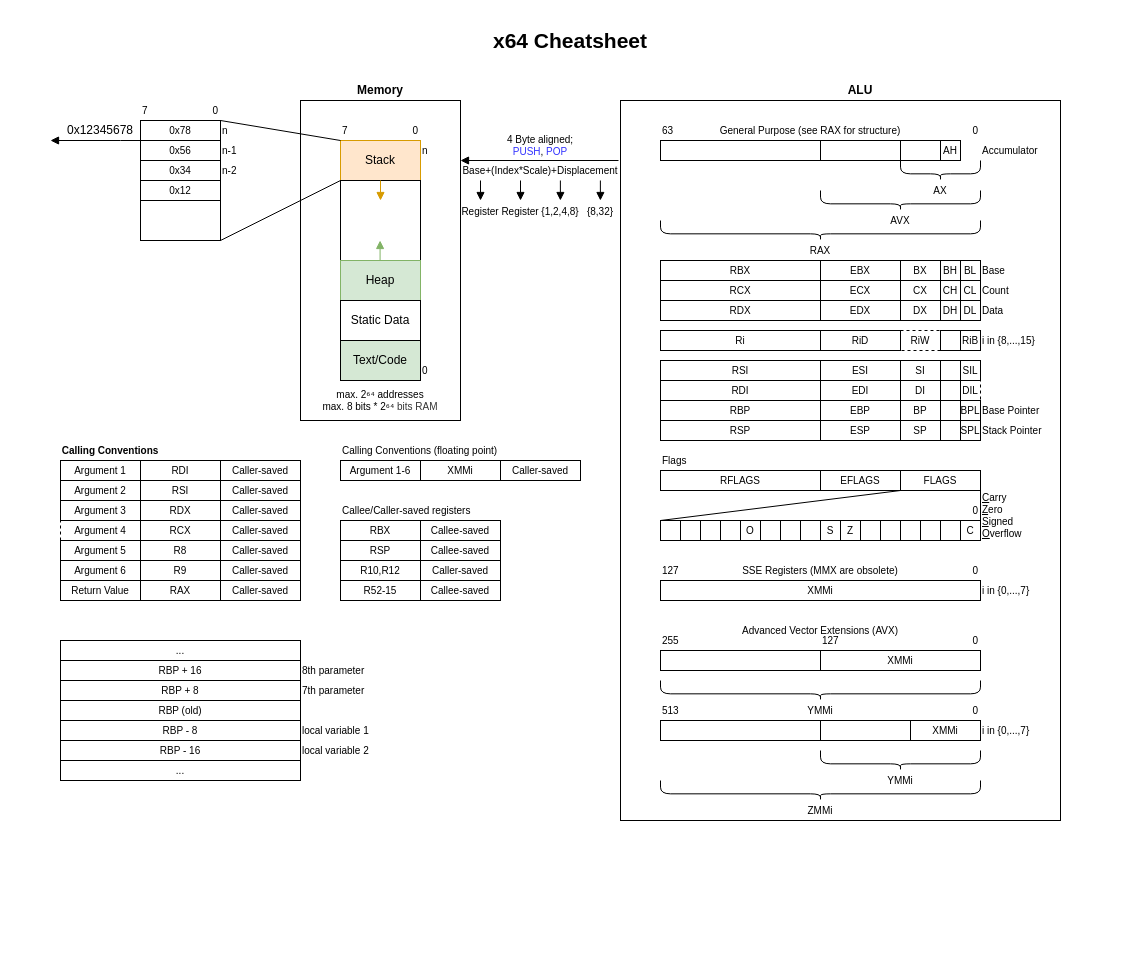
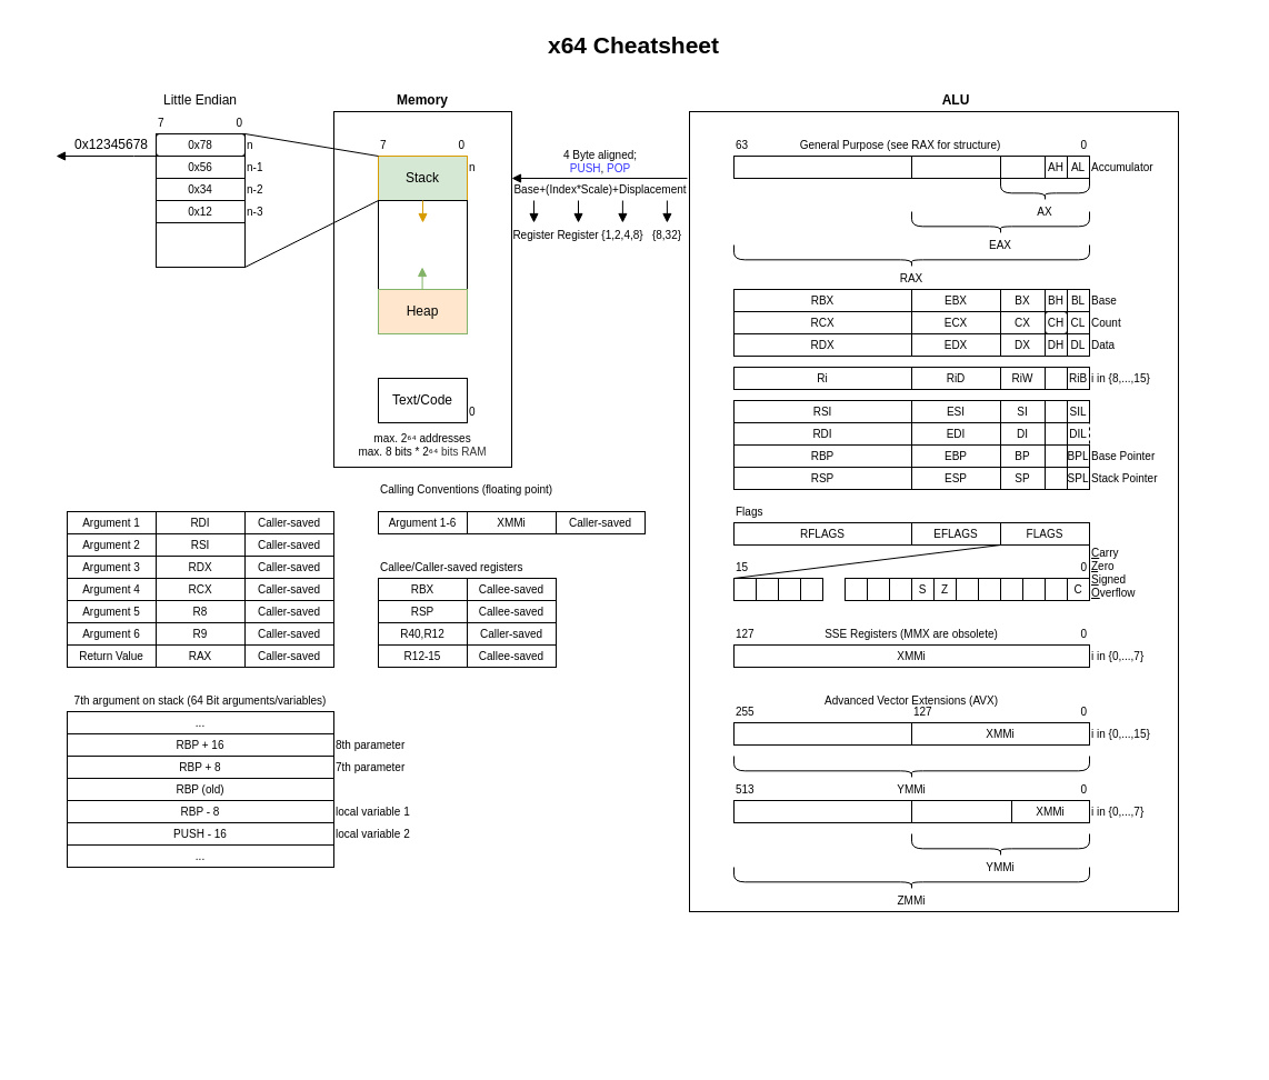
+ <mxCell id="24" value="Little Endian" style="text;html=1;strokeColor=none;fillColor=none;align=center;verticalAlign=middle;whiteSpace=wrap;rounded=0;" vertex="1" parent="1"><mxGeometry x="140" y="80" width="80" height="20" as="geometry" /></mxCell>
- <mxCell id="17" value="0x78" style="rounded=0;whiteSpace=wrap;html=1;fillColor=none;fontSize=10;align=center;" vertex="1" parent="1"><mxGeometry x="140" y="120" width="80" height="20" as="geometry" /></mxCell>
+ <mxCell id="17" value="0x78" style="whiteSpace=wrap;html=1;fillColor=none;fontSize=10;align=center;rounded=1;" vertex="1" parent="1"><mxGeometry x="140" y="120" width="80" height="20" as="geometry" /></mxCell>
+ <mxCell id="82" value="AL" style="rounded=0;whiteSpace=wrap;html=1;fillColor=none;fontSize=10;align=center;" vertex="1" parent="77"><mxGeometry x="300" width="20" height="20" as="geometry" /></mxCell>
- <mxCell id="4" value="Stack" style="rounded=0;whiteSpace=wrap;html=1;fillColor=#ffe6cc;strokeColor=#d79b00;" vertex="1" parent="1"><mxGeometry x="340" y="140" width="80" height="40" as="geometry" /></mxCell>
+ <mxCell id="4" value="Stack" style="rounded=0;whiteSpace=wrap;html=1;fillColor=#d5e8d4;strokeColor=#d79b00;" vertex="1" parent="1"><mxGeometry x="340" y="140" width="80" height="40" as="geometry" /></mxCell>
+ <mxCell id="31" value="n-3" style="text;html=1;strokeColor=none;fillColor=none;align=left;verticalAlign=middle;whiteSpace=wrap;rounded=0;fontSize=10;horizontal=1;" vertex="1" parent="1"><mxGeometry x="220" y="180" width="40" height="20" as="geometry" /></mxCell>
- <mxCell id="74" value="AVX" style="text;html=1;strokeColor=none;fillColor=none;align=center;verticalAlign=middle;whiteSpace=wrap;rounded=0;fontSize=10;" vertex="1" parent="70"><mxGeometry x="230" y="90" width="40" height="20" as="geometry" /></mxCell>
+ <mxCell id="74" value="EAX" style="text;html=1;strokeColor=none;fillColor=none;align=center;verticalAlign=middle;whiteSpace=wrap;rounded=0;fontSize=10;" vertex="1" parent="70"><mxGeometry x="230" y="90" width="40" height="20" as="geometry" /></mxCell>
- <mxCell id="6" value="Heap" style="rounded=0;whiteSpace=wrap;html=1;fillColor=#d5e8d4;strokeColor=#82b366;" vertex="1" parent="1"><mxGeometry x="340" y="260" width="80" height="40" as="geometry" /></mxCell>
+ <mxCell id="6" value="Heap" style="rounded=0;whiteSpace=wrap;html=1;fillColor=#ffe6cc;strokeColor=#82b366;" vertex="1" parent="1"><mxGeometry x="340" y="260" width="80" height="40" as="geometry" /></mxCell>
- <mxCell id="93" value="CH" style="rounded=0;whiteSpace=wrap;html=1;fillColor=none;fontSize=10;align=center;" vertex="1" parent="89"><mxGeometry x="280" width="20" height="20" as="geometry" /></mxCell>
+ <mxCell id="93" value="CH" style="whiteSpace=wrap;html=1;fillColor=none;fontSize=10;align=center;rounded=1;" vertex="1" parent="89"><mxGeometry x="280" width="20" height="20" as="geometry" /></mxCell>
- <mxCell id="13" value="Static Data" style="rounded=0;whiteSpace=wrap;html=1;" vertex="1" parent="1"><mxGeometry x="340" y="300" width="80" height="40" as="geometry" /></mxCell>
- <mxCell id="104" value="RiW" style="rounded=0;whiteSpace=wrap;html=1;fillColor=none;fontSize=10;align=center;dashed=1;" vertex="1" parent="101"><mxGeometry x="240" width="40" height="20" as="geometry" /></mxCell>
+ <mxCell id="104" value="RiW" style="rounded=0;whiteSpace=wrap;html=1;fillColor=none;fontSize=10;align=center;" vertex="1" parent="101"><mxGeometry x="240" width="40" height="20" as="geometry" /></mxCell>
- <mxCell id="14" value="Text/Code" style="rounded=0;whiteSpace=wrap;html=1;fillColor=#d5e8d4;" vertex="1" parent="1"><mxGeometry x="340" y="340" width="80" height="40" as="geometry" /></mxCell>
+ <mxCell id="14" value="Text/Code" style="rounded=0;whiteSpace=wrap;html=1;" vertex="1" parent="1"><mxGeometry x="340" y="340" width="80" height="40" as="geometry" /></mxCell>
- <mxCell id="168" value="&lt;b&gt;Calling Conventions&lt;/b&gt;" style="text;html=1;strokeColor=none;fillColor=none;align=center;verticalAlign=middle;whiteSpace=wrap;rounded=0;fontSize=10;" vertex="1" parent="1"><mxGeometry x="60" y="440" width="100" height="20" as="geometry" /></mxCell>
- <mxCell id="199" value="Calling Conventions (floating point)" style="text;html=1;strokeColor=none;fillColor=none;align=left;verticalAlign=middle;whiteSpace=wrap;rounded=0;fontSize=10;" vertex="1" parent="1"><mxGeometry x="340" y="440" width="170" height="20" as="geometry" /></mxCell>
+ <mxCell id="199" value="Calling Conventions (floating point)" style="text;html=1;strokeColor=none;fillColor=none;align=left;verticalAlign=middle;whiteSpace=wrap;rounded=0;fontSize=10;" vertex="1" parent="1"><mxGeometry x="340" y="430" width="170" height="20" as="geometry" /></mxCell>
+ <mxCell id="166" value="15" style="text;html=1;strokeColor=none;fillColor=none;align=left;verticalAlign=middle;whiteSpace=wrap;rounded=0;fontSize=10;" vertex="1" parent="1"><mxGeometry x="660" y="500" width="40" height="20" as="geometry" /></mxCell>
- <mxCell id="175" value="Argument 4" style="rounded=0;whiteSpace=wrap;html=1;fillColor=none;fontSize=10;align=center;dashed=1;" vertex="1" parent="1"><mxGeometry x="60" y="520" width="80" height="20" as="geometry" /></mxCell>
+ <mxCell id="175" value="Argument 4" style="rounded=0;whiteSpace=wrap;html=1;fillColor=none;fontSize=10;align=center;" vertex="1" parent="1"><mxGeometry x="60" y="520" width="80" height="20" as="geometry" /></mxCell>
- <mxCell id="158" value="O" style="rounded=0;whiteSpace=wrap;html=1;fillColor=none;fontSize=10;align=center;" vertex="1" parent="146"><mxGeometry x="80" width="20" height="20" as="geometry" /></mxCell>
- <mxCell id="210" value="R10,R12" style="rounded=0;whiteSpace=wrap;html=1;fillColor=none;fontSize=10;align=center;" vertex="1" parent="1"><mxGeometry x="340" y="560" width="80" height="20" as="geometry" /></mxCell>
+ <mxCell id="210" value="R40,R12" style="rounded=0;whiteSpace=wrap;html=1;fillColor=none;fontSize=10;align=center;" vertex="1" parent="1"><mxGeometry x="340" y="560" width="80" height="20" as="geometry" /></mxCell>
- <mxCell id="205" value="R52-15" style="rounded=0;whiteSpace=wrap;html=1;fillColor=none;fontSize=10;align=center;" vertex="1" parent="1"><mxGeometry x="340" y="580" width="80" height="20" as="geometry" /></mxCell>
+ <mxCell id="205" value="R12-15" style="rounded=0;whiteSpace=wrap;html=1;fillColor=none;fontSize=10;align=center;" vertex="1" parent="1"><mxGeometry x="340" y="580" width="80" height="20" as="geometry" /></mxCell>
+ <mxCell id="187" value="7th argument on stack (64 Bit arguments/variables)" style="text;html=1;strokeColor=none;fillColor=none;align=center;verticalAlign=middle;whiteSpace=wrap;rounded=0;fontSize=10;" vertex="1" parent="1"><mxGeometry x="60" y="620" width="240" height="20" as="geometry" /></mxCell>
+ <mxCell id="56" value="i in {0,...,15}" style="text;html=1;strokeColor=none;fillColor=none;align=left;verticalAlign=middle;whiteSpace=wrap;rounded=0;fontSize=10;" vertex="1" parent="45"><mxGeometry x="320" y="90" width="70" height="20" as="geometry" /></mxCell>
- <mxCell id="196" value="RBP - 16" style="rounded=0;whiteSpace=wrap;html=1;fillColor=none;fontSize=10;align=center;" vertex="1" parent="1"><mxGeometry x="60" y="740" width="240" height="20" as="geometry" /></mxCell>
+ <mxCell id="196" value="PUSH - 16" style="rounded=0;whiteSpace=wrap;html=1;fillColor=none;fontSize=10;align=center;" vertex="1" parent="1"><mxGeometry x="60" y="740" width="240" height="20" as="geometry" /></mxCell>
